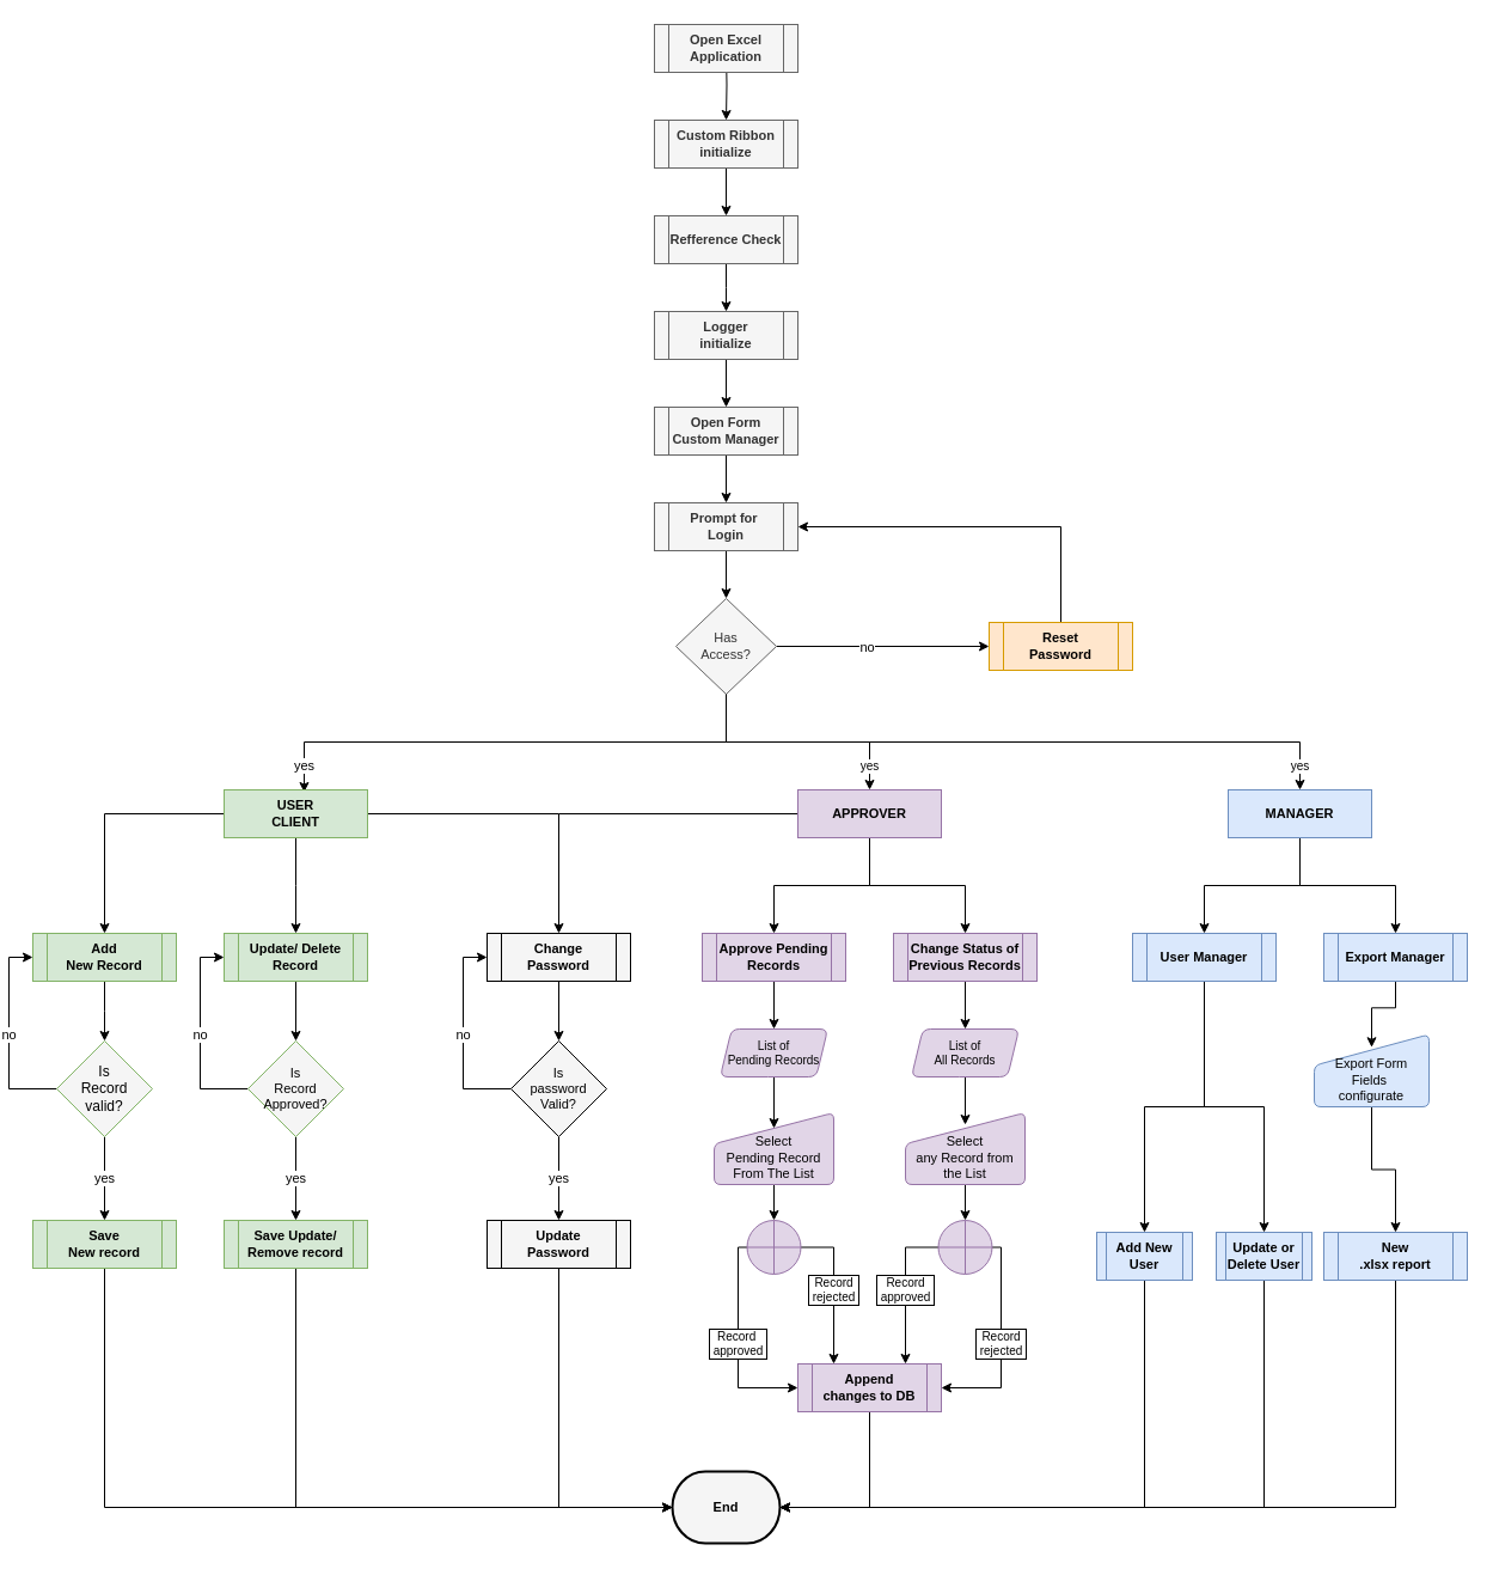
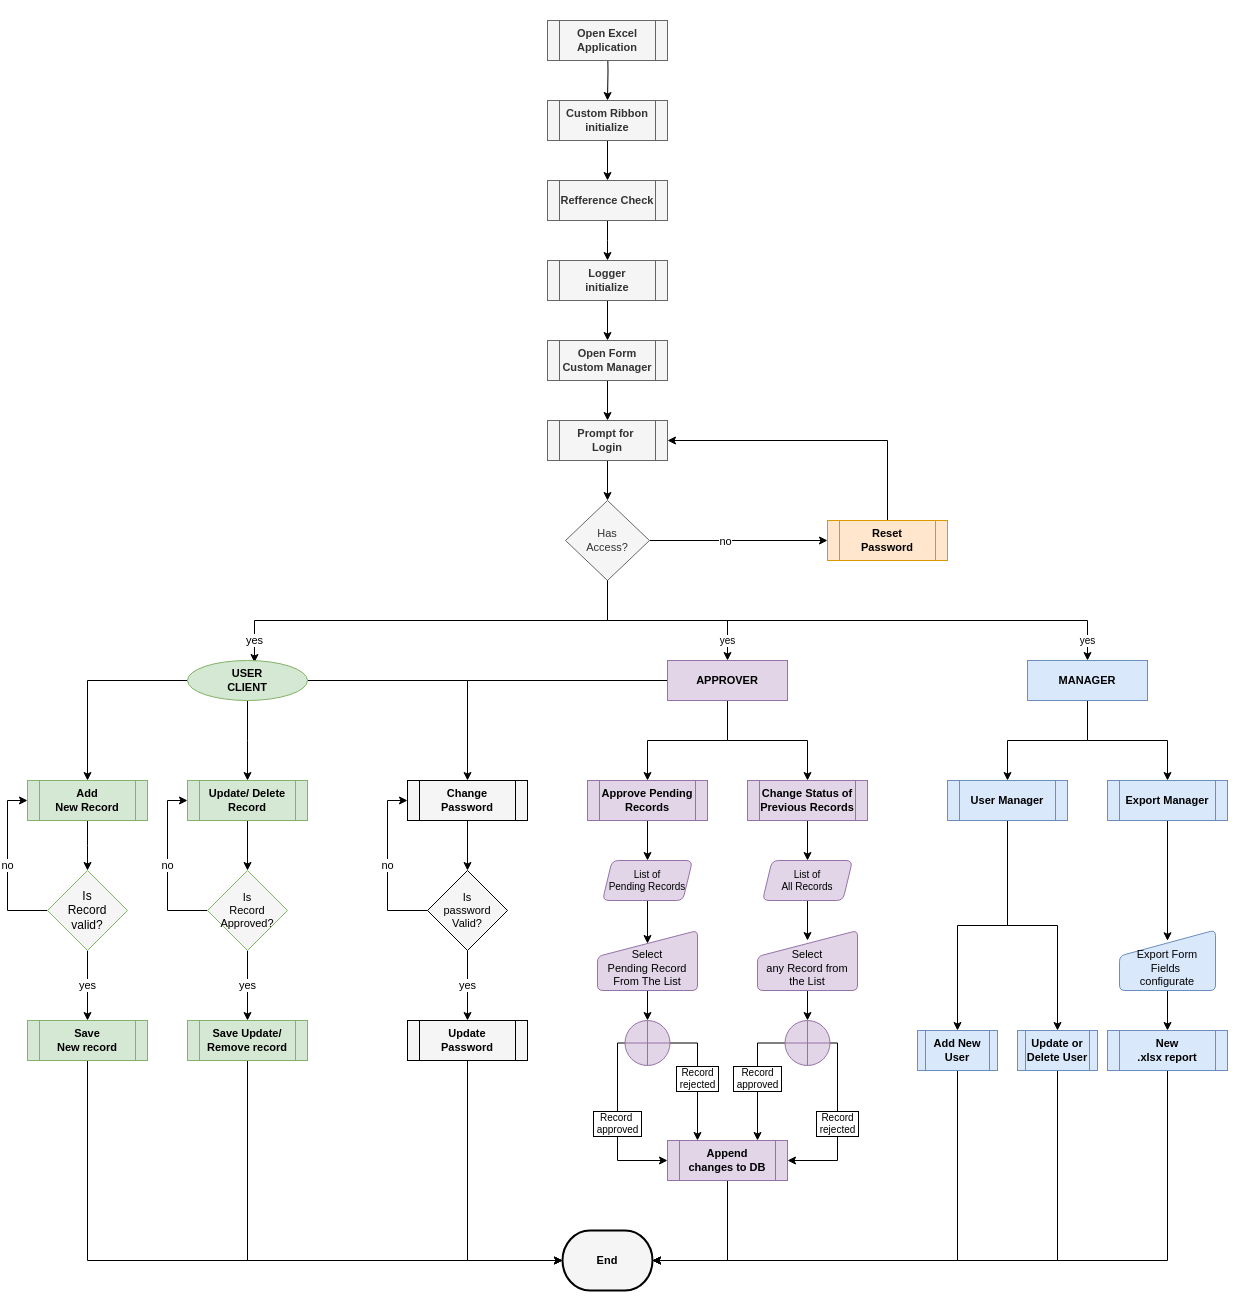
- <mxCell id="16" value="USER &lt;br style=&quot;font-size: 11px;&quot;&gt;CLIENT" style="rounded=0;whiteSpace=wrap;html=1;fontSize=11;fontStyle=1;fillColor=#d5e8d4;strokeColor=#82b366;fontColor=#000000;" parent="1" vertex="1"><mxGeometry x="180" y="660" width="120" height="40" as="geometry" /></mxCell>
+ <mxCell id="16" value="USER &lt;br style=&quot;font-size: 11px;&quot;&gt;CLIENT" style="ellipse;whiteSpace=wrap;html=1;fontSize=11;fontStyle=1;fillColor=#d5e8d4;strokeColor=#82b366;fontColor=#000000;" parent="1" vertex="1"><mxGeometry x="180" y="660" width="120" height="40" as="geometry" /></mxCell>
- <mxCell id="54" value="&lt;br&gt;Export Form &lt;br&gt;Fields&amp;nbsp;&lt;br&gt;configurate" style="html=1;strokeWidth=1;shape=manualInput;whiteSpace=wrap;rounded=1;size=26;arcSize=11;fontSize=11;fillColor=#dae8fc;strokeColor=#6c8ebf;verticalAlign=bottom;fontStyle=0" parent="1" vertex="1"><mxGeometry x="1092" y="864.5" width="96" height="60.5" as="geometry" /></mxCell>
+ <mxCell id="54" value="&lt;br&gt;Export Form &lt;br&gt;Fields&amp;nbsp;&lt;br&gt;configurate" style="html=1;strokeWidth=1;shape=manualInput;whiteSpace=wrap;rounded=1;size=26;arcSize=11;fontSize=11;fillColor=#dae8fc;strokeColor=#6c8ebf;verticalAlign=bottom;fontStyle=0" parent="1" vertex="1"><mxGeometry x="1112" y="929.5" width="96" height="60.5" as="geometry" /></mxCell>
